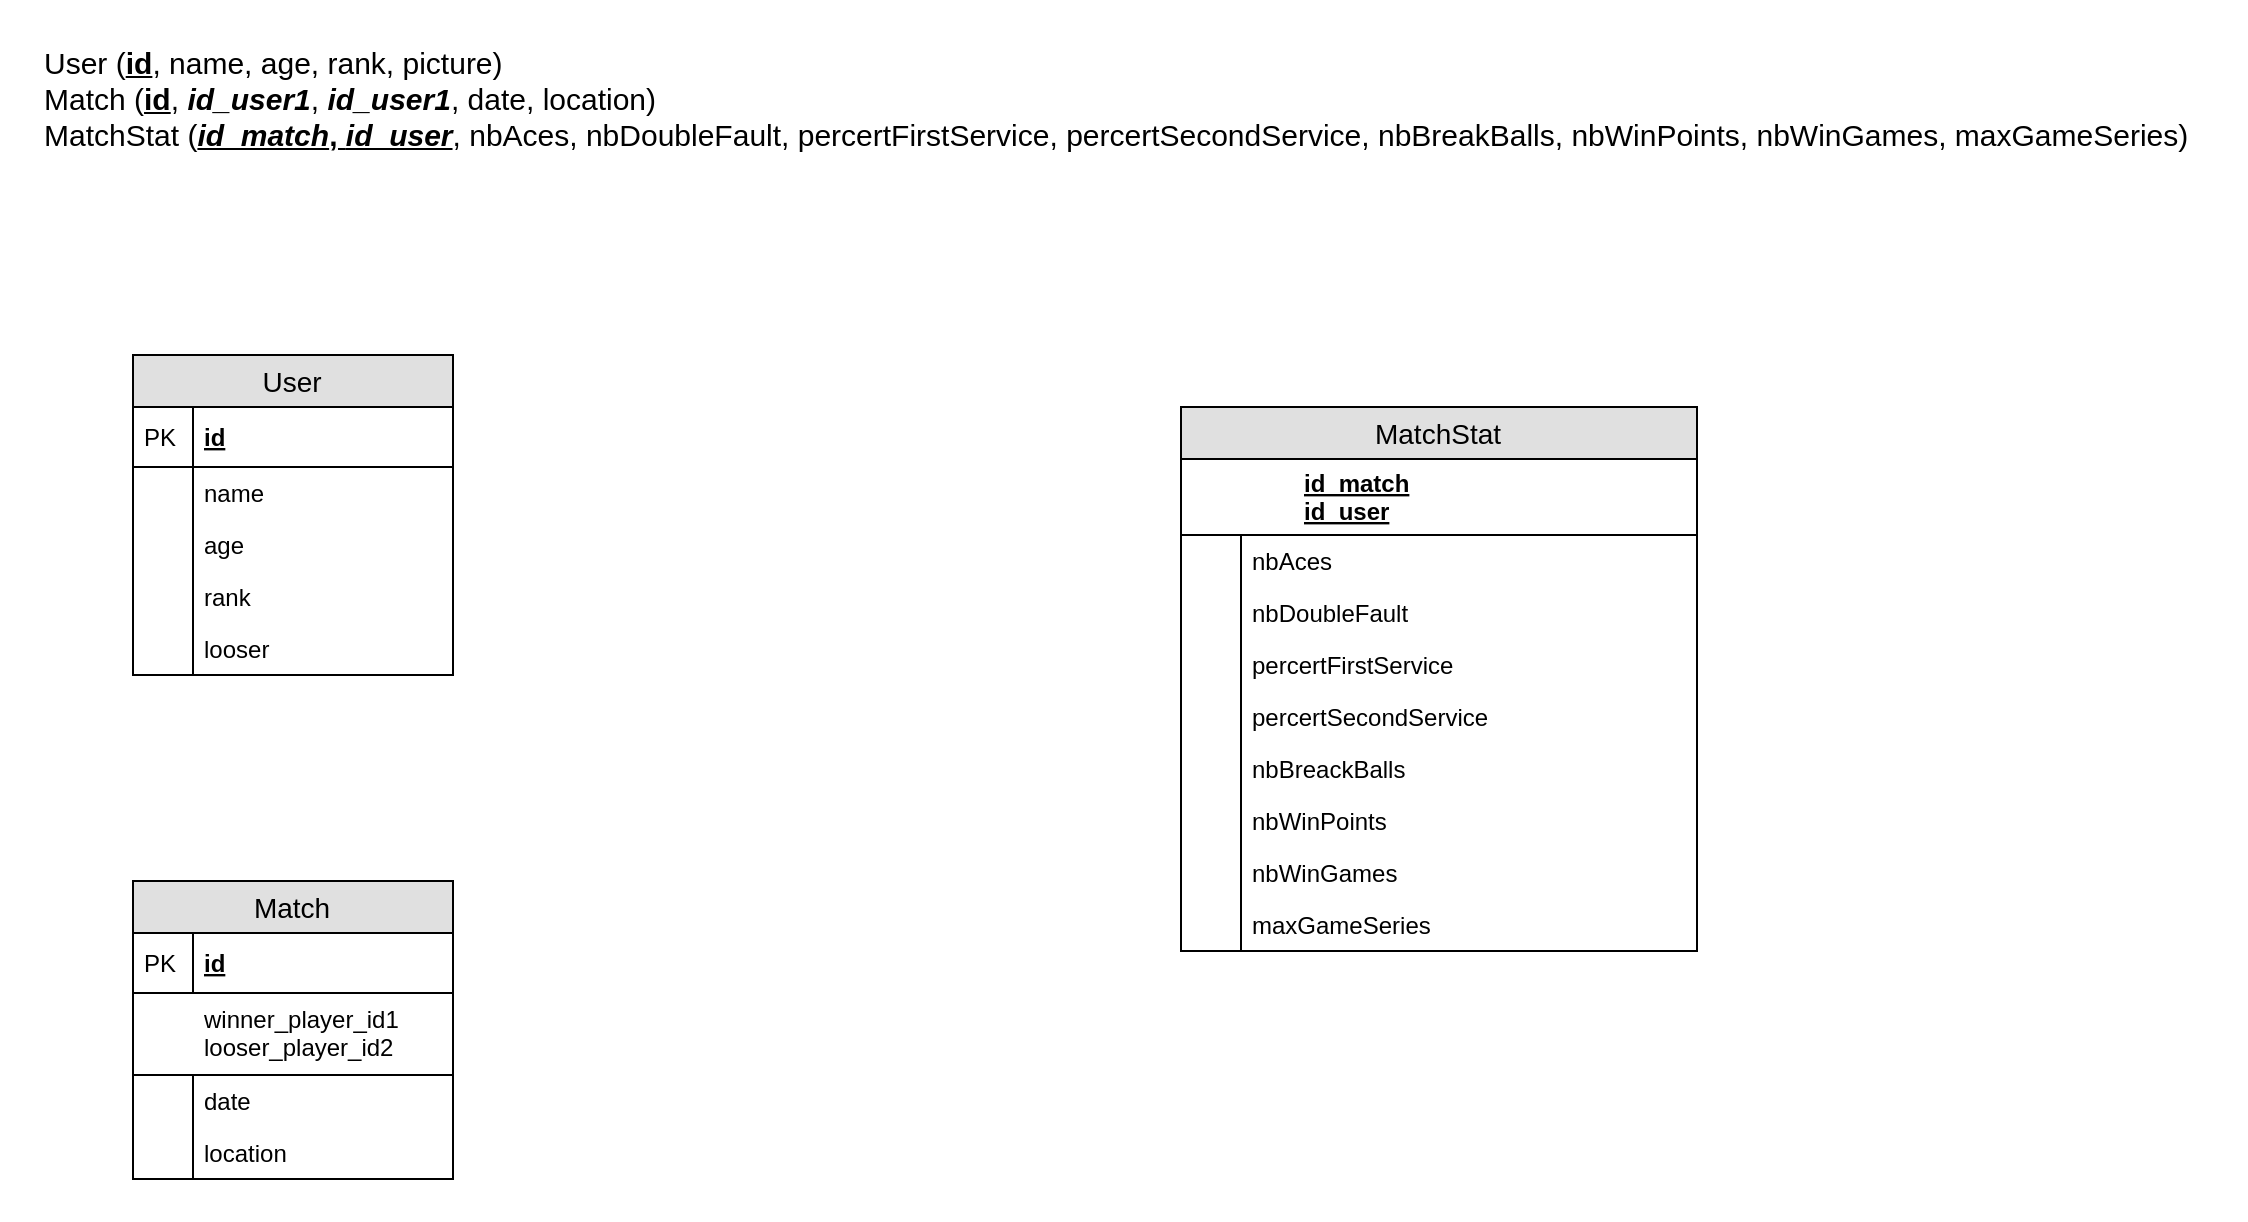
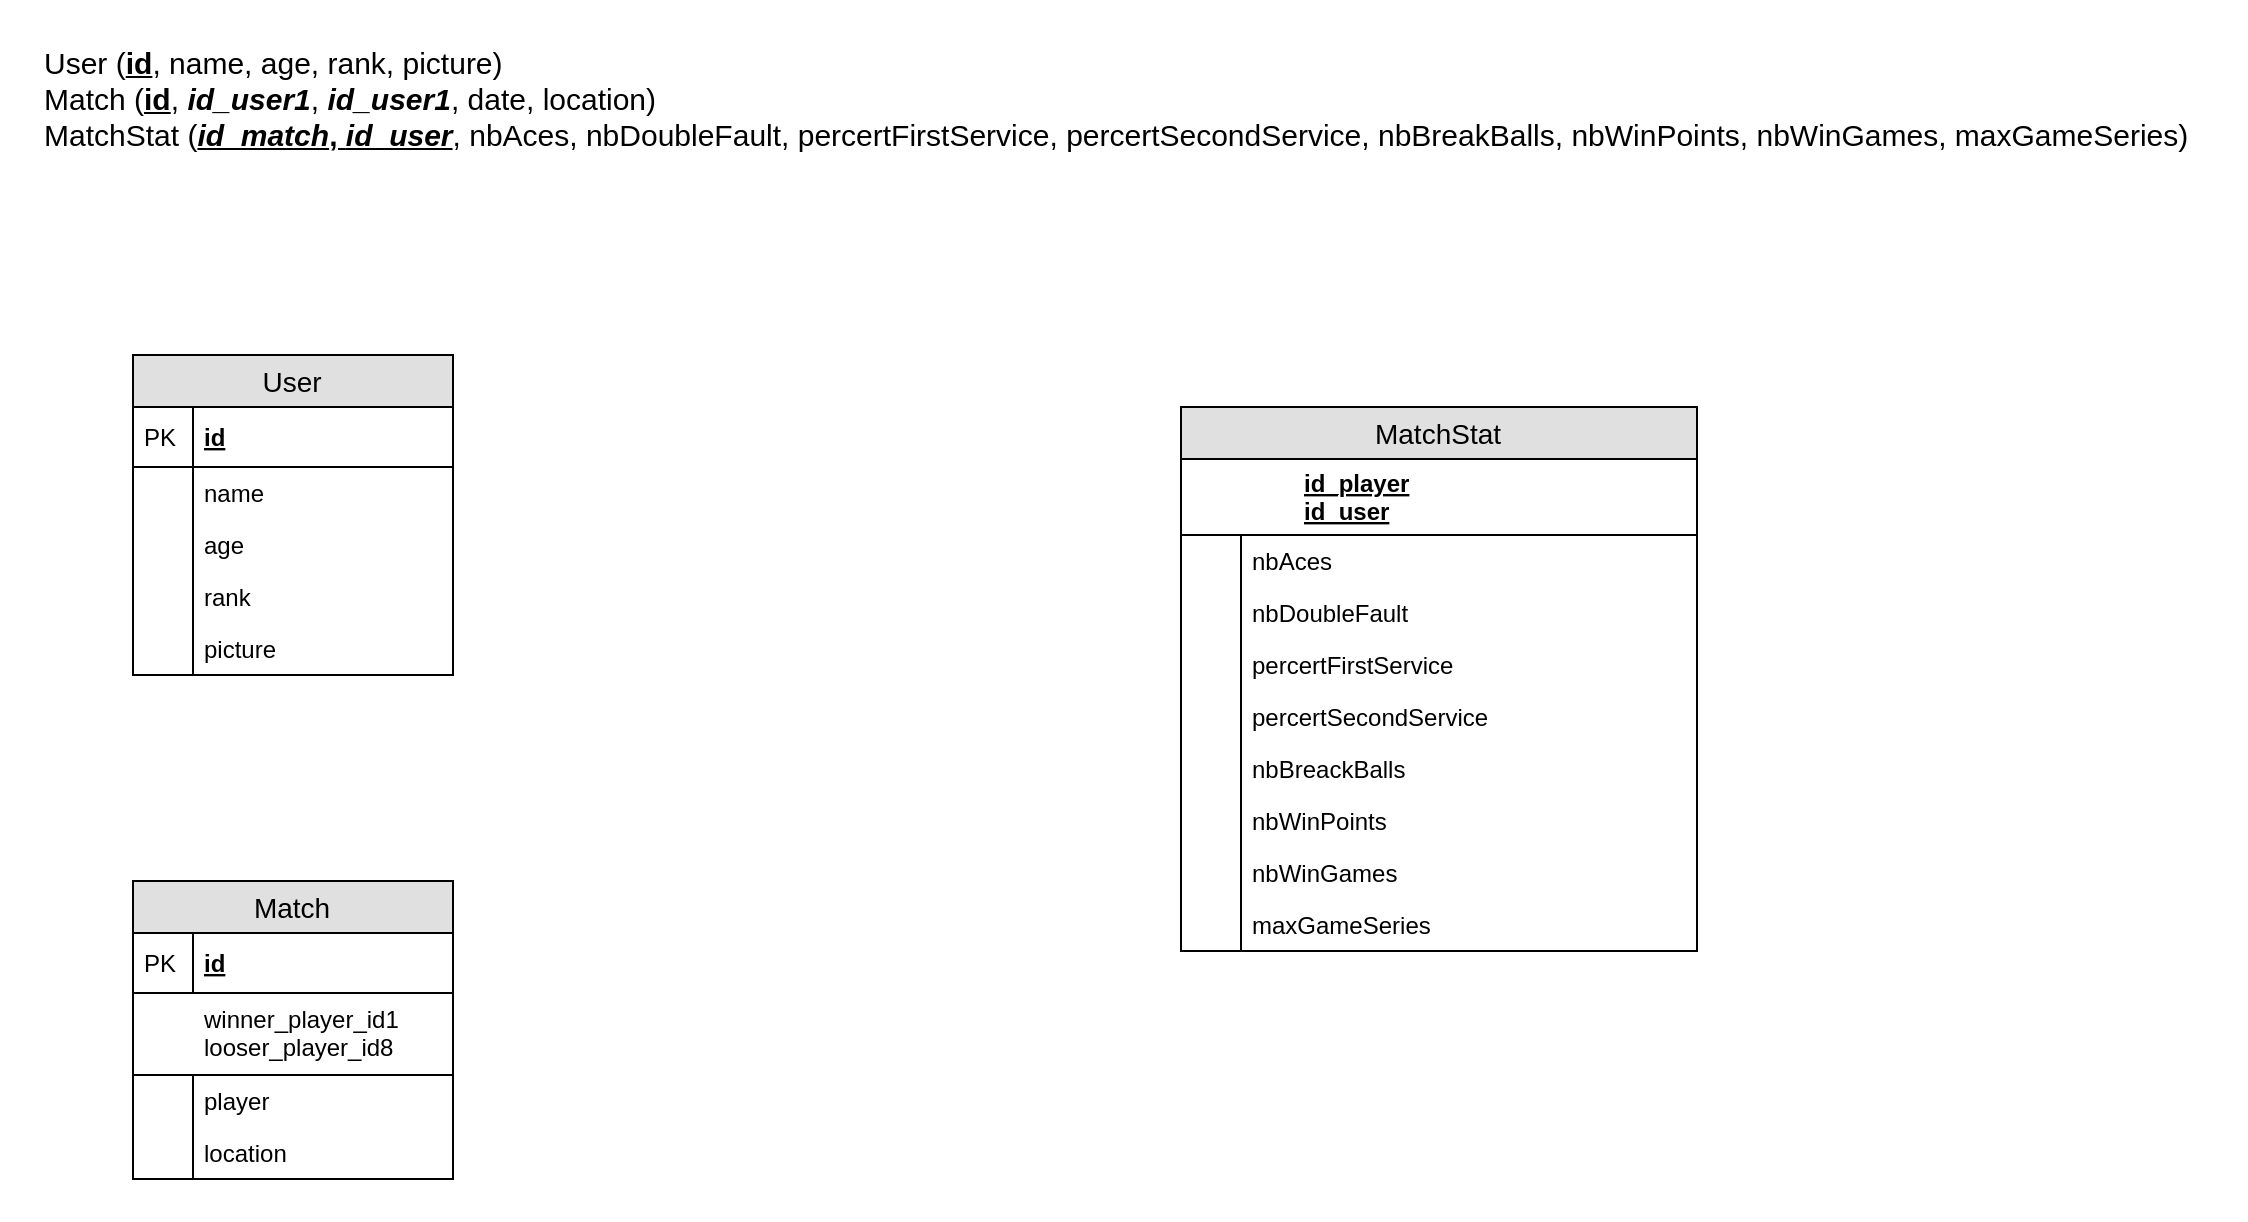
- <mxCell id="23" value="id_match&#10;id_user" style="shape=partialRectangle;top=0;left=0;right=0;bottom=1;align=left;verticalAlign=middle;fillColor=none;spacingLeft=60;spacingRight=4;overflow=hidden;rotatable=0;points=[[0,0.5],[1,0.5]];portConstraint=eastwest;dropTarget=0;fontStyle=5;fontSize=12;" parent="22" vertex="1"><mxGeometry y="26" width="258" height="38" as="geometry" /></mxCell>
+ <mxCell id="23" value="id_player&#10;id_user" style="shape=partialRectangle;top=0;left=0;right=0;bottom=1;align=left;verticalAlign=middle;fillColor=none;spacingLeft=60;spacingRight=4;overflow=hidden;rotatable=0;points=[[0,0.5],[1,0.5]];portConstraint=eastwest;dropTarget=0;fontStyle=5;fontSize=12;" parent="22" vertex="1"><mxGeometry y="26" width="258" height="38" as="geometry" /></mxCell>
- <mxCell id="20" value="looser" style="shape=partialRectangle;top=0;left=0;right=0;bottom=0;align=left;verticalAlign=top;fillColor=none;spacingLeft=34;spacingRight=4;overflow=hidden;rotatable=0;points=[[0,0.5],[1,0.5]];portConstraint=eastwest;dropTarget=0;fontSize=12;" parent="11" vertex="1"><mxGeometry y="134" width="160" height="26" as="geometry" /></mxCell>
+ <mxCell id="20" value="picture" style="shape=partialRectangle;top=0;left=0;right=0;bottom=0;align=left;verticalAlign=top;fillColor=none;spacingLeft=34;spacingRight=4;overflow=hidden;rotatable=0;points=[[0,0.5],[1,0.5]];portConstraint=eastwest;dropTarget=0;fontSize=12;" parent="11" vertex="1"><mxGeometry y="134" width="160" height="26" as="geometry" /></mxCell>
- <mxCell id="6" value="winner_player_id1&#10;looser_player_id2" style="shape=partialRectangle;top=0;left=0;right=0;bottom=1;align=left;verticalAlign=top;fillColor=none;spacingLeft=34;spacingRight=4;overflow=hidden;rotatable=0;points=[[0,0.5],[1,0.5]];portConstraint=eastwest;dropTarget=0;fontSize=12;" parent="3" vertex="1"><mxGeometry y="56" width="160" height="41" as="geometry" /></mxCell>
+ <mxCell id="6" value="winner_player_id1&#10;looser_player_id8" style="shape=partialRectangle;top=0;left=0;right=0;bottom=1;align=left;verticalAlign=top;fillColor=none;spacingLeft=34;spacingRight=4;overflow=hidden;rotatable=0;points=[[0,0.5],[1,0.5]];portConstraint=eastwest;dropTarget=0;fontSize=12;" parent="3" vertex="1"><mxGeometry y="56" width="160" height="41" as="geometry" /></mxCell>
- <mxCell id="7" value="date" style="shape=partialRectangle;top=0;left=0;right=0;bottom=0;align=left;verticalAlign=top;fillColor=none;spacingLeft=34;spacingRight=4;overflow=hidden;rotatable=0;points=[[0,0.5],[1,0.5]];portConstraint=eastwest;dropTarget=0;fontSize=12;" parent="3" vertex="1"><mxGeometry y="97" width="160" height="26" as="geometry" /></mxCell>
+ <mxCell id="7" value="player" style="shape=partialRectangle;top=0;left=0;right=0;bottom=0;align=left;verticalAlign=top;fillColor=none;spacingLeft=34;spacingRight=4;overflow=hidden;rotatable=0;points=[[0,0.5],[1,0.5]];portConstraint=eastwest;dropTarget=0;fontSize=12;" parent="3" vertex="1"><mxGeometry y="97" width="160" height="26" as="geometry" /></mxCell>
